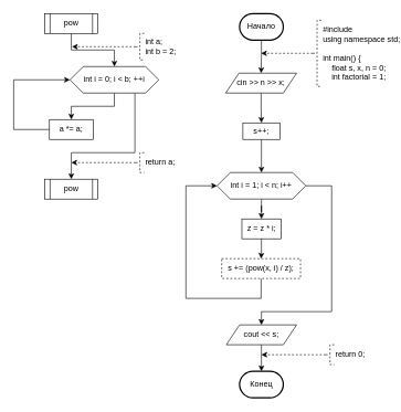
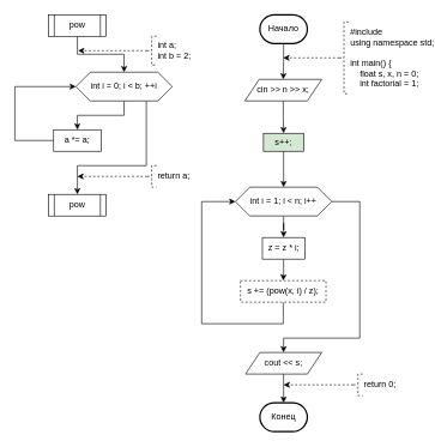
- <mxCell id="21" value="s++;" style="rounded=0;whiteSpace=wrap;html=1;" vertex="1" parent="1"><mxGeometry x="366" y="185" width="56" height="25" as="geometry" /></mxCell>
+ <mxCell id="21" value="s++;" style="rounded=0;whiteSpace=wrap;html=1;fillColor=#d5e8d4;" vertex="1" parent="1"><mxGeometry x="366" y="185" width="56" height="25" as="geometry" /></mxCell>
